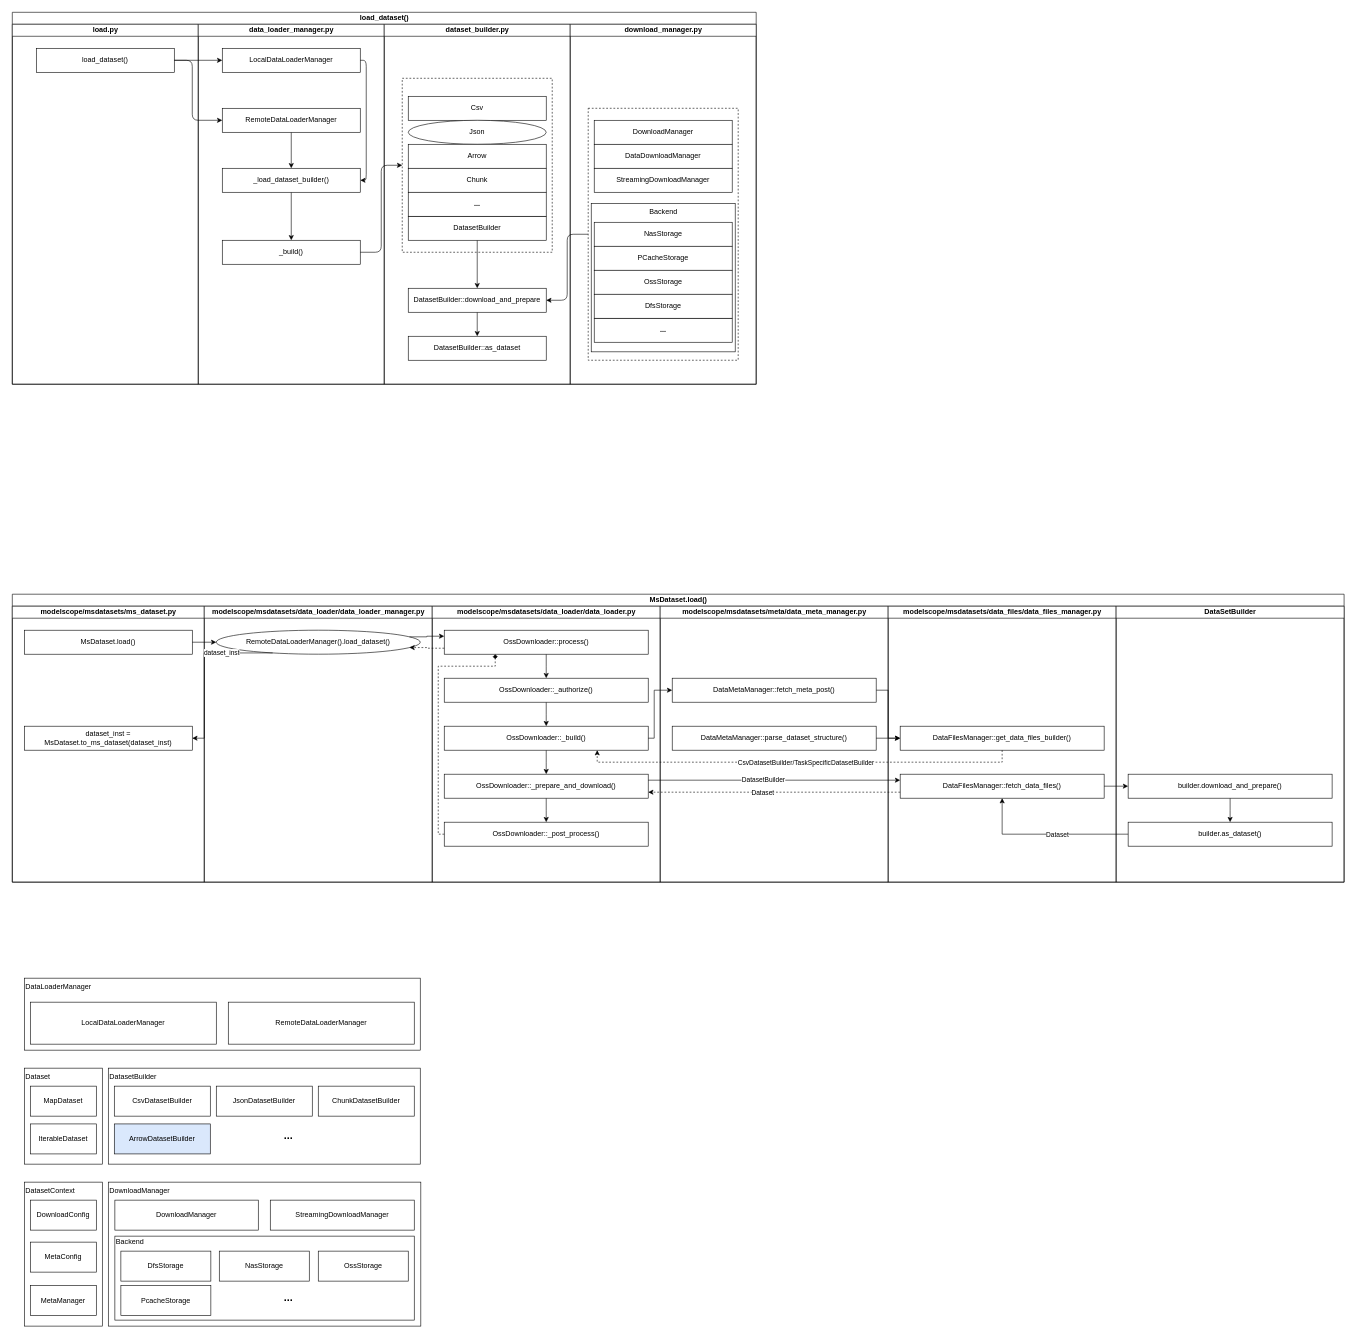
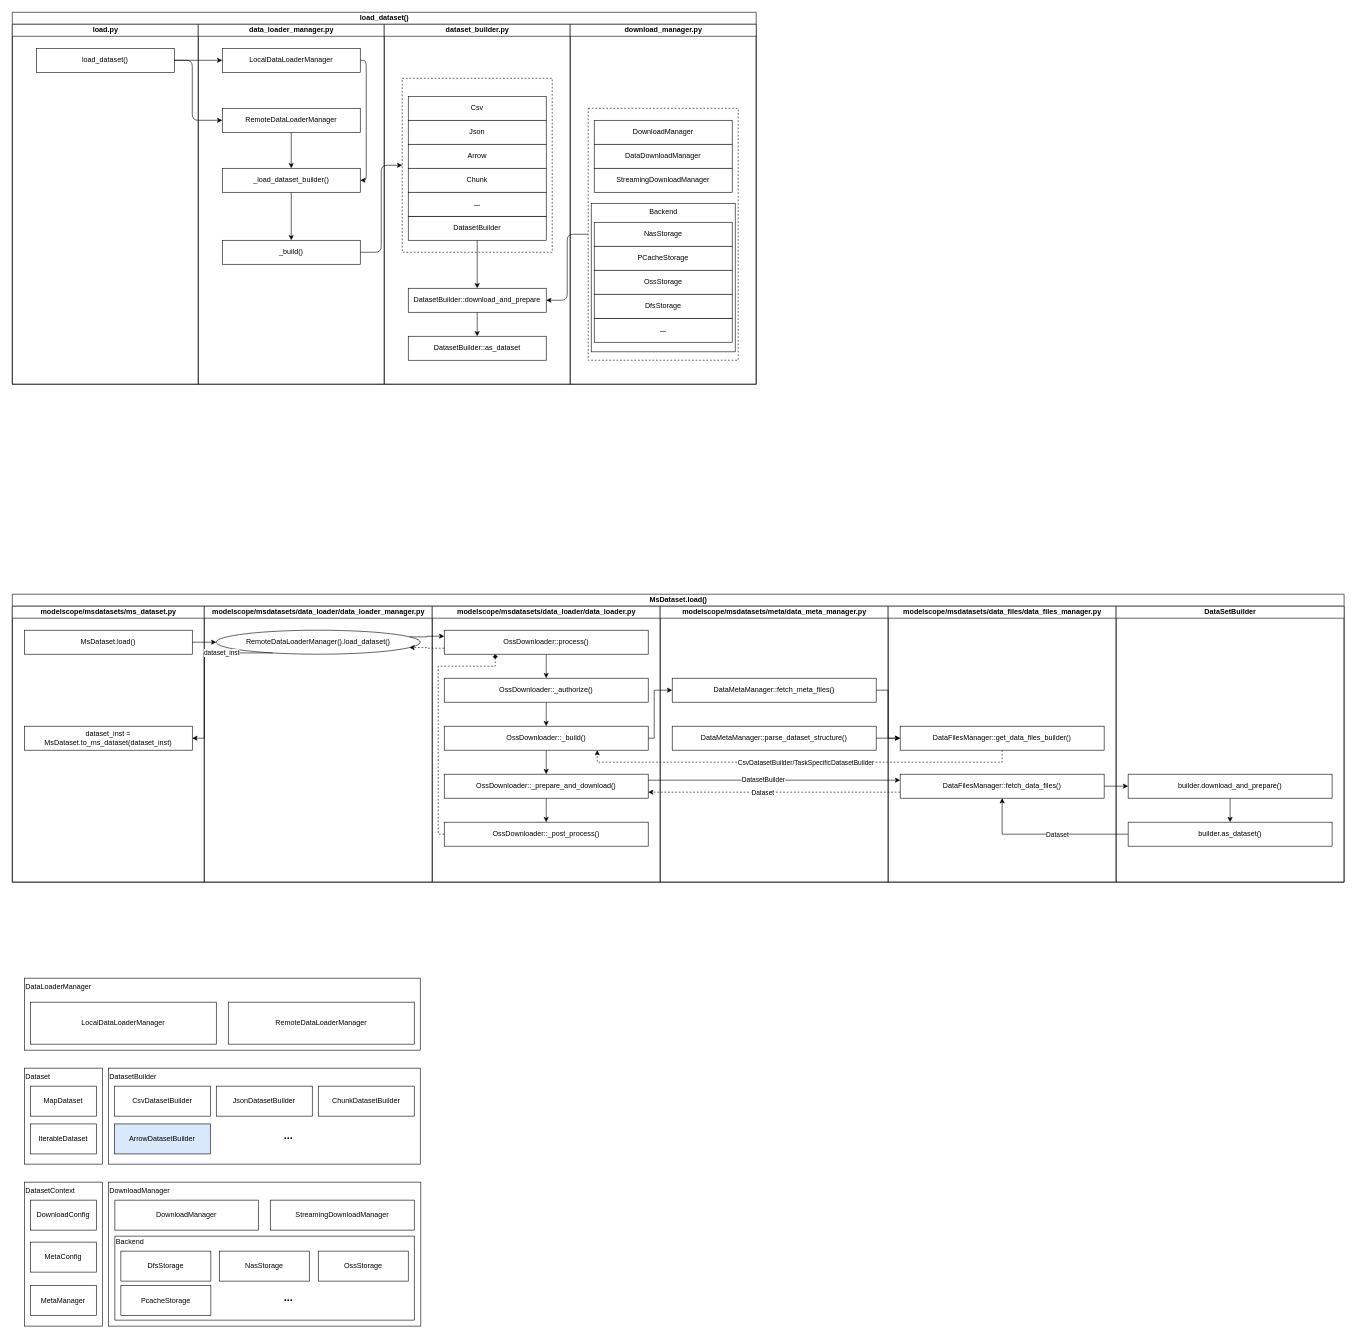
- <mxCell id="22" value="Json" style="ellipse;whiteSpace=wrap;html=1;" parent="14" vertex="1"><mxGeometry x="40" y="160" width="230" height="40" as="geometry" /></mxCell>
+ <mxCell id="22" value="Json" style="rounded=0;whiteSpace=wrap;html=1;" parent="14" vertex="1"><mxGeometry x="40" y="160" width="230" height="40" as="geometry" /></mxCell>
- <mxCell id="61" value="DataMetaManager::fetch_meta_post()" style="rounded=0;whiteSpace=wrap;html=1;" parent="59" vertex="1"><mxGeometry x="20" y="120" width="340" height="40" as="geometry" /></mxCell>
+ <mxCell id="61" value="DataMetaManager::fetch_meta_files()" style="rounded=0;whiteSpace=wrap;html=1;" parent="59" vertex="1"><mxGeometry x="20" y="120" width="340" height="40" as="geometry" /></mxCell>
